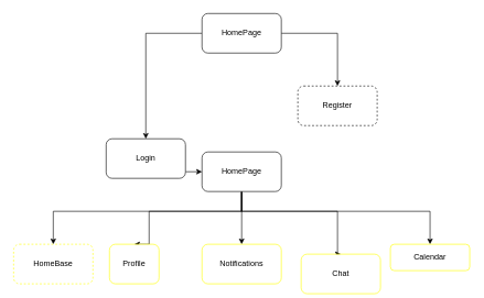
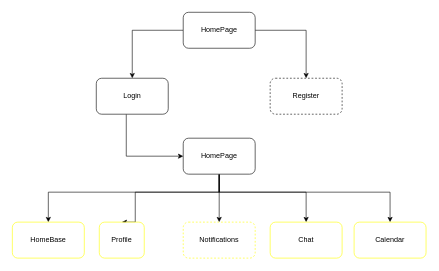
- <mxCell id="6" value="Login" style="rounded=1;whiteSpace=wrap;html=1;" vertex="1" parent="1"><mxGeometry x="160" y="210" width="120" height="60" as="geometry" /></mxCell>
+ <mxCell id="6" value="Login" style="rounded=1;whiteSpace=wrap;html=1;" vertex="1" parent="1"><mxGeometry x="160" y="130" width="120" height="60" as="geometry" /></mxCell>
- <mxCell id="18" value="Calendar" style="rounded=1;whiteSpace=wrap;html=1;strokeColor=#FFFF00;" vertex="1" parent="1"><mxGeometry x="590" y="370" width="120" height="40" as="geometry" /></mxCell>
+ <mxCell id="18" value="Calendar" style="rounded=1;whiteSpace=wrap;html=1;strokeColor=#FFFF00;" vertex="1" parent="1"><mxGeometry x="590" y="370" width="120" height="60" as="geometry" /></mxCell>
- <mxCell id="14" value="HomeBase" style="rounded=1;whiteSpace=wrap;html=1;strokeColor=#FFFF00;dashed=1;" vertex="1" parent="1"><mxGeometry x="20" y="370" width="120" height="60" as="geometry" /></mxCell>
+ <mxCell id="14" value="HomeBase" style="rounded=1;whiteSpace=wrap;html=1;strokeColor=#FFFF00;" vertex="1" parent="1"><mxGeometry x="20" y="370" width="120" height="60" as="geometry" /></mxCell>
- <mxCell id="16" value="Notifications" style="rounded=1;whiteSpace=wrap;html=1;strokeColor=#FFFF00;" vertex="1" parent="1"><mxGeometry x="305" y="370" width="120" height="60" as="geometry" /></mxCell>
+ <mxCell id="16" value="Notifications" style="rounded=1;whiteSpace=wrap;html=1;strokeColor=#FFFF00;dashed=1;" vertex="1" parent="1"><mxGeometry x="305" y="370" width="120" height="60" as="geometry" /></mxCell>
- <mxCell id="17" value="Chat" style="rounded=1;whiteSpace=wrap;html=1;strokeColor=#FFFF00;" vertex="1" parent="1"><mxGeometry x="455" y="385" width="120" height="60" as="geometry" /></mxCell>
+ <mxCell id="17" value="Chat" style="rounded=1;whiteSpace=wrap;html=1;strokeColor=#FFFF00;" vertex="1" parent="1"><mxGeometry x="450" y="370" width="120" height="60" as="geometry" /></mxCell>
